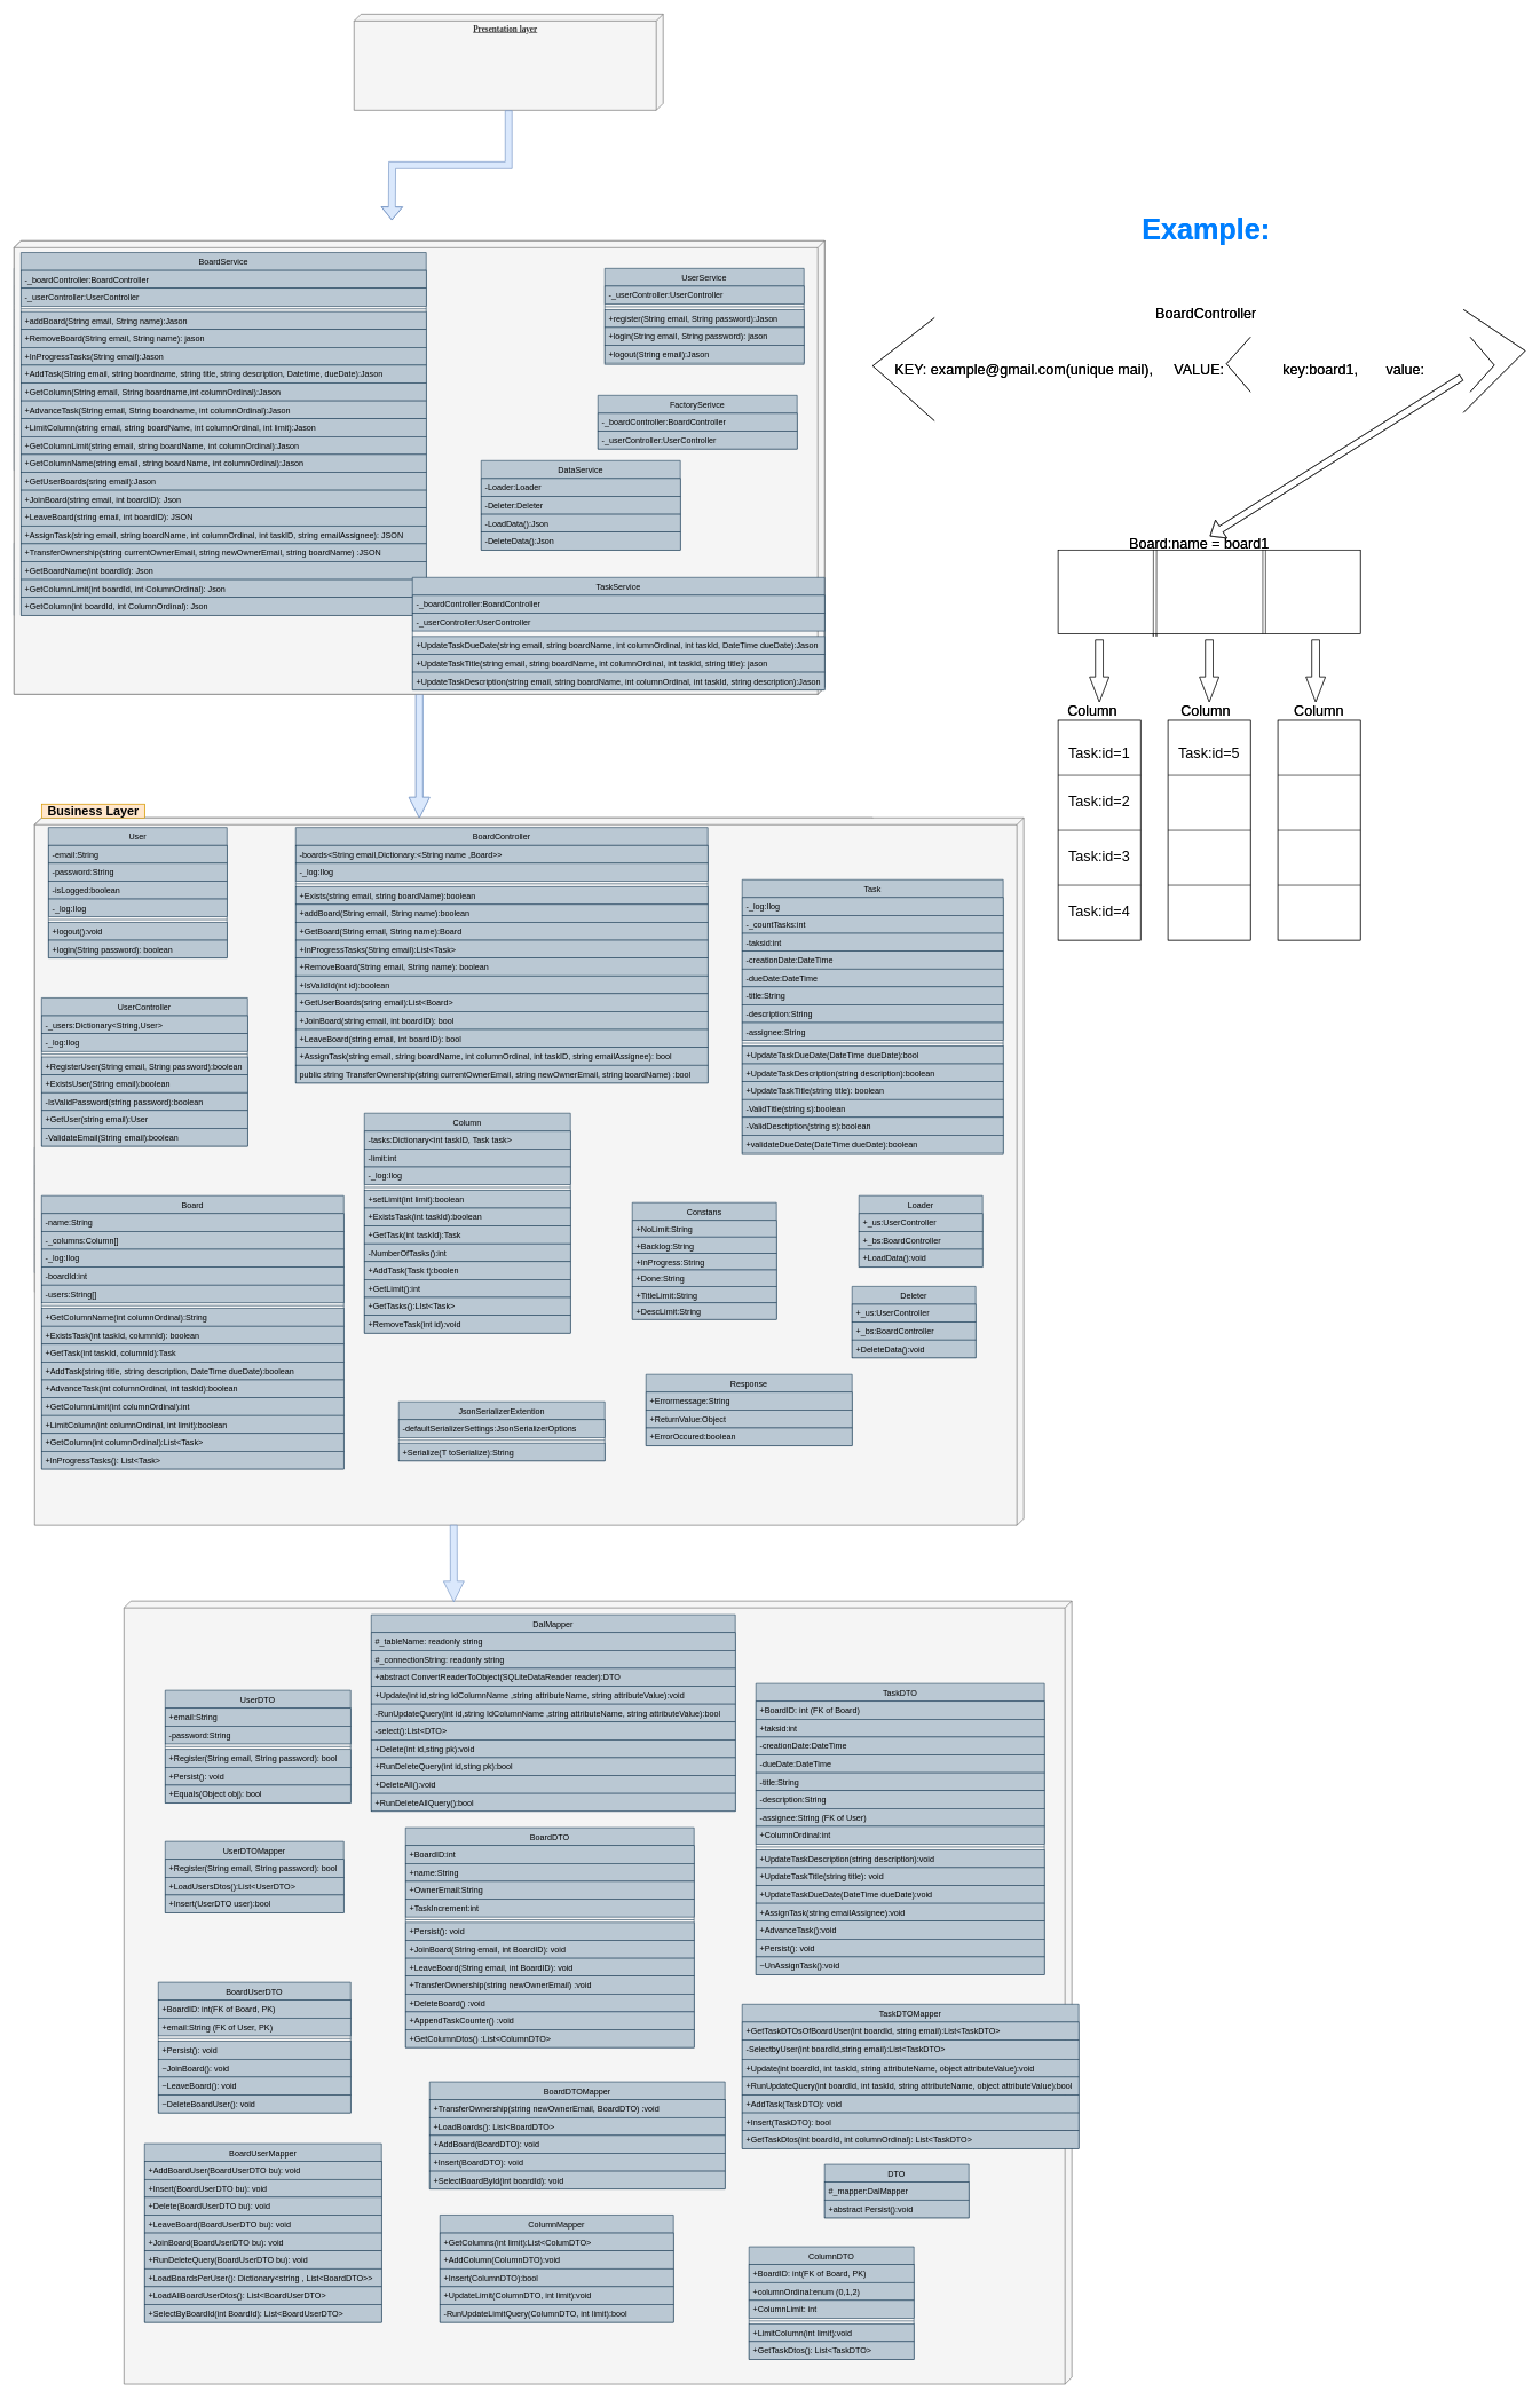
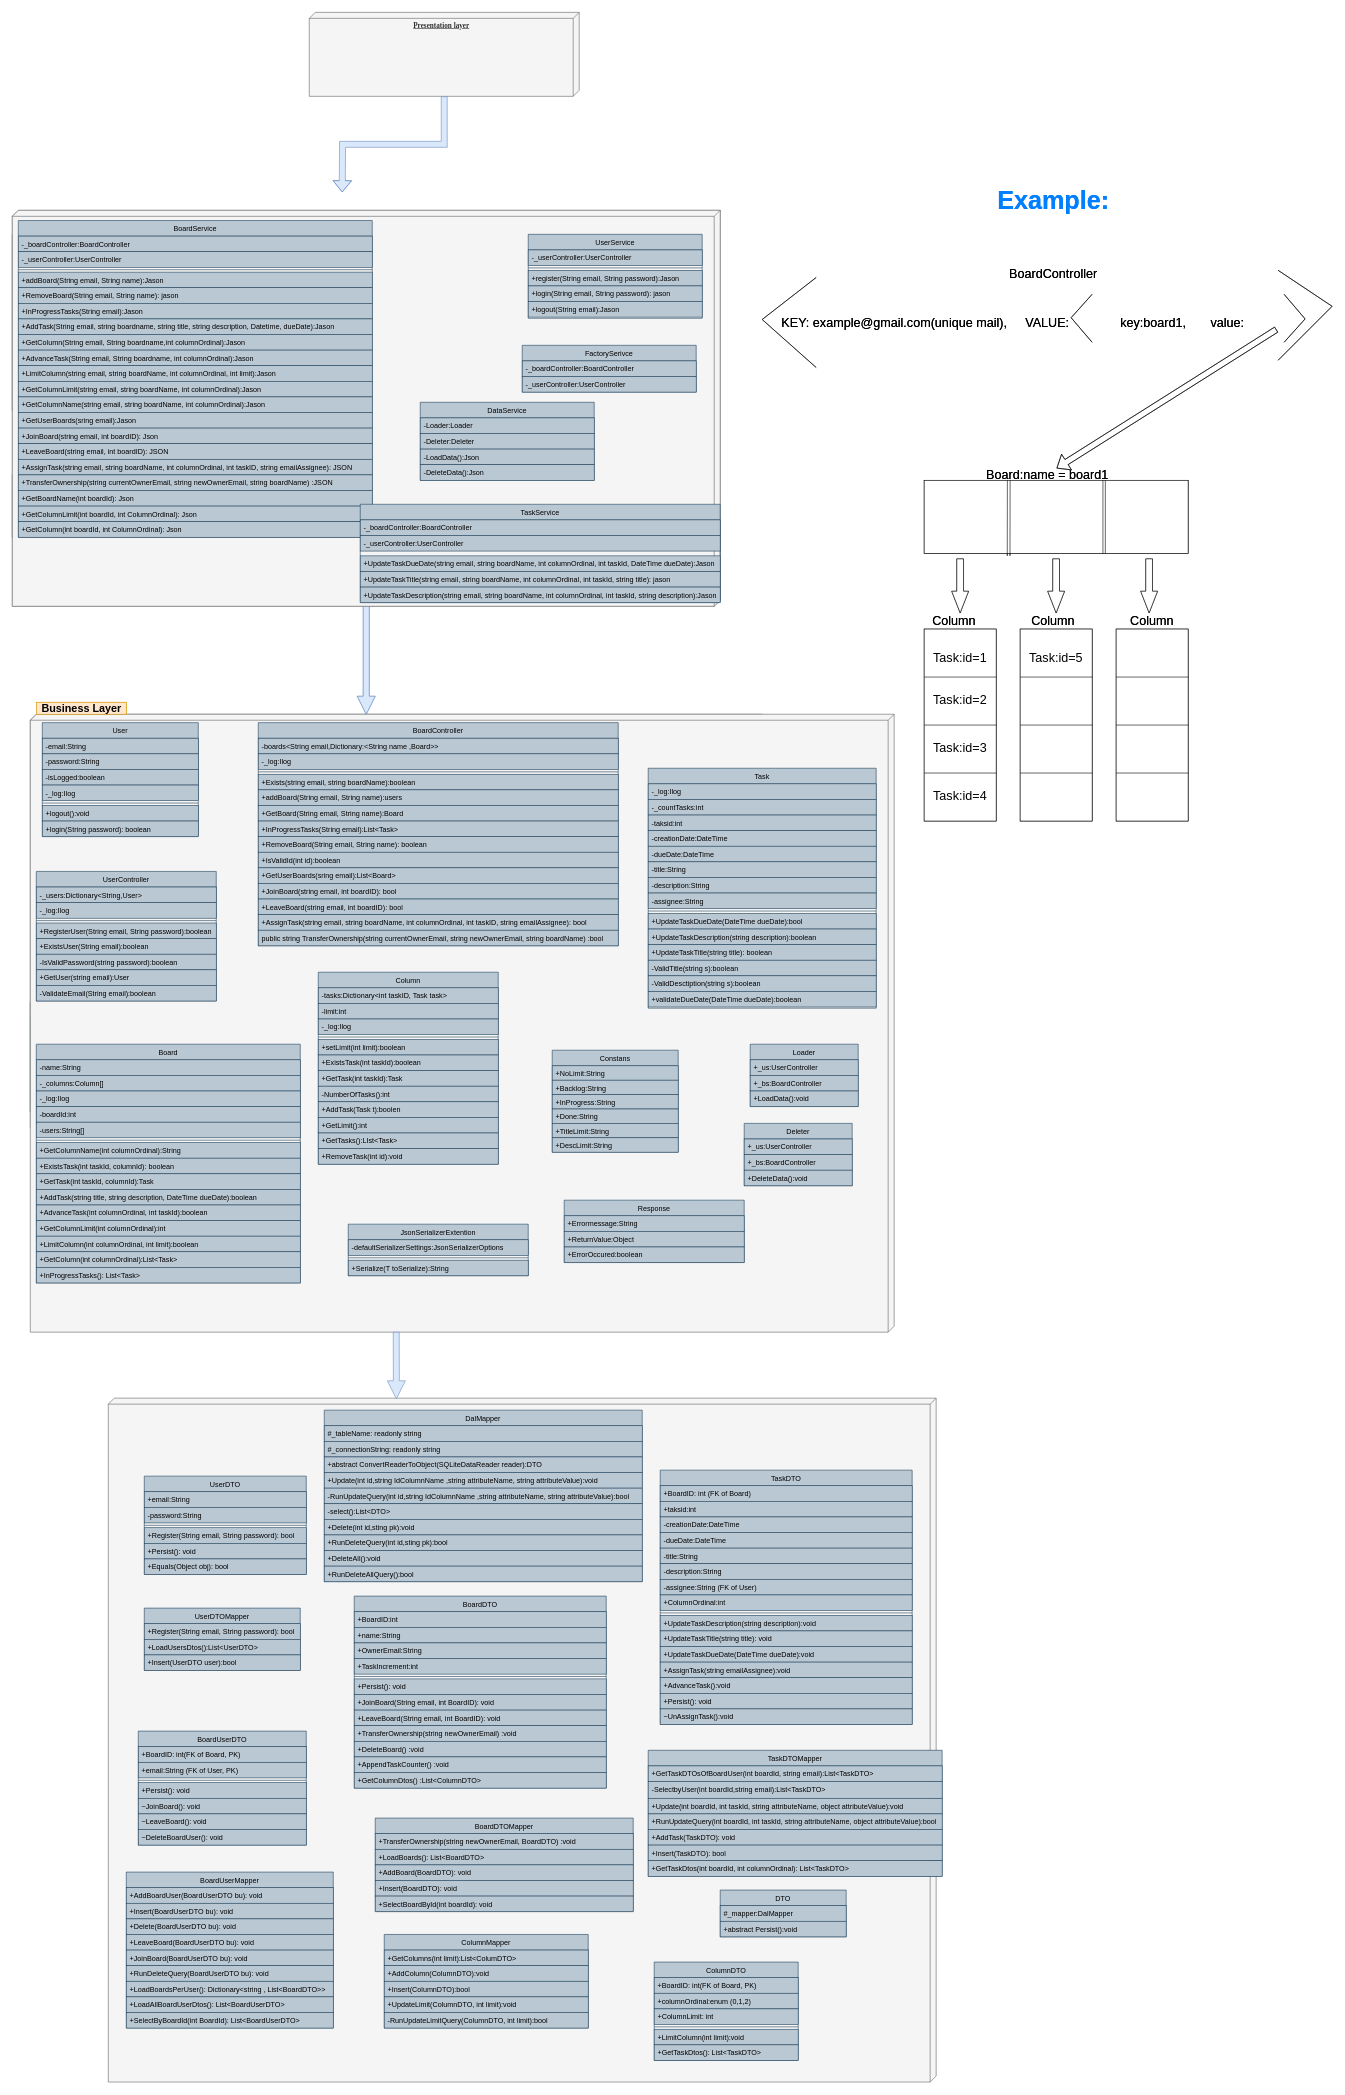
- <mxCell id="177" value="+addBoard(String email, String name):boolean" style="text;align=left;verticalAlign=top;spacingLeft=4;spacingRight=4;overflow=hidden;rotatable=0;points=[[0,0.5],[1,0.5]];portConstraint=eastwest;fillColor=#bac8d3;strokeColor=#23445d;" parent="172" vertex="1"><mxGeometry y="112" width="600" height="26" as="geometry" /></mxCell>
+ <mxCell id="177" value="+addBoard(String email, String name):users" style="text;align=left;verticalAlign=top;spacingLeft=4;spacingRight=4;overflow=hidden;rotatable=0;points=[[0,0.5],[1,0.5]];portConstraint=eastwest;fillColor=#bac8d3;strokeColor=#23445d;" parent="172" vertex="1"><mxGeometry y="112" width="600" height="26" as="geometry" /></mxCell>
